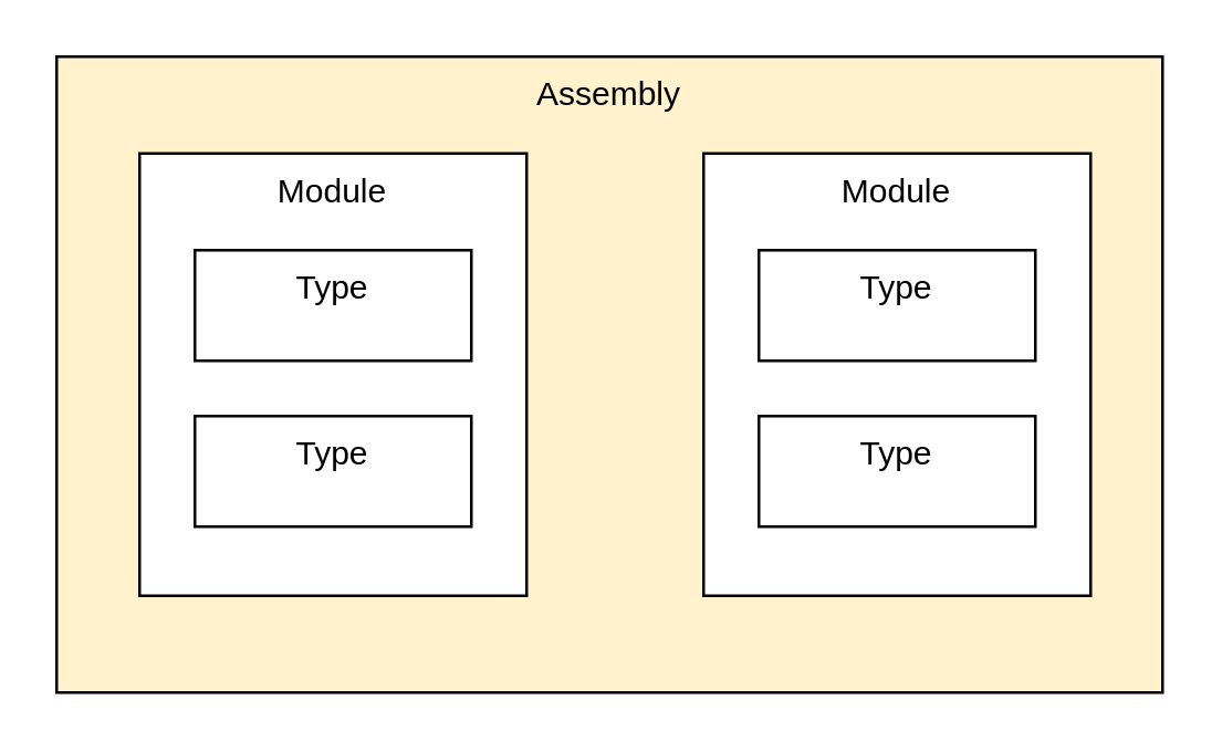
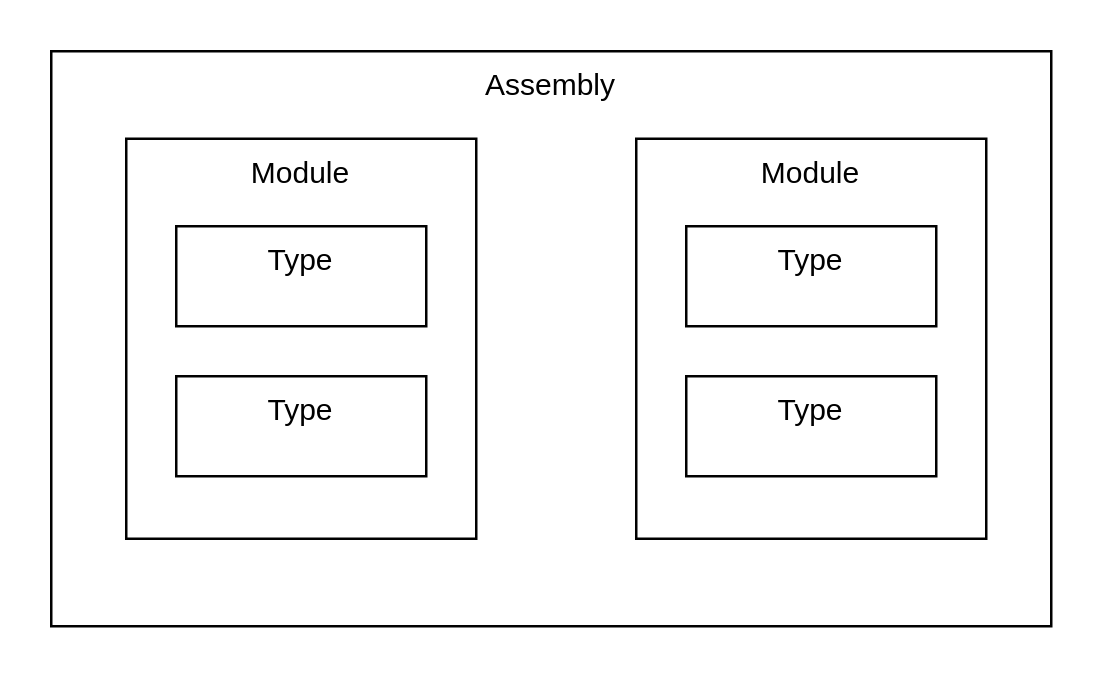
- <mxCell id="2" value="Assembly" style="whiteSpace=wrap;html=1;align=center;horizontal=1;verticalAlign=top;fillColor=#fff2cc;" vertex="1" parent="1"><mxGeometry x="20" y="20" width="400" height="230" as="geometry" /></mxCell>
+ <mxCell id="2" value="Assembly" style="whiteSpace=wrap;html=1;align=center;horizontal=1;verticalAlign=top;" vertex="1" parent="1"><mxGeometry x="20" y="20" width="400" height="230" as="geometry" /></mxCell>
